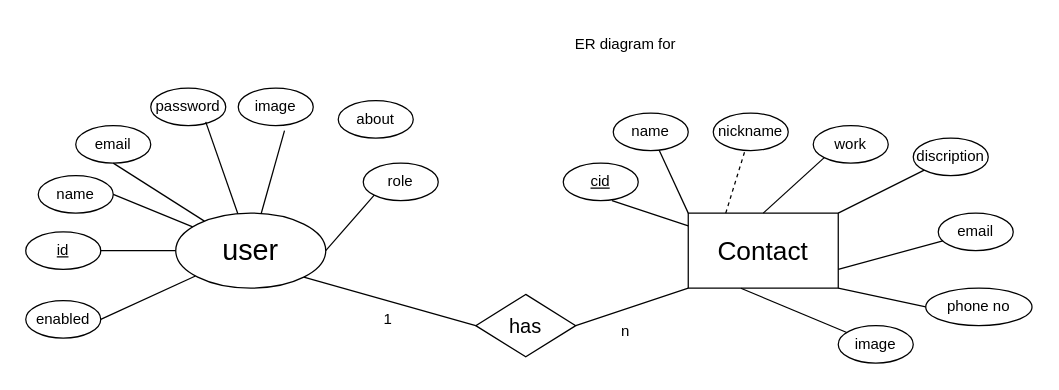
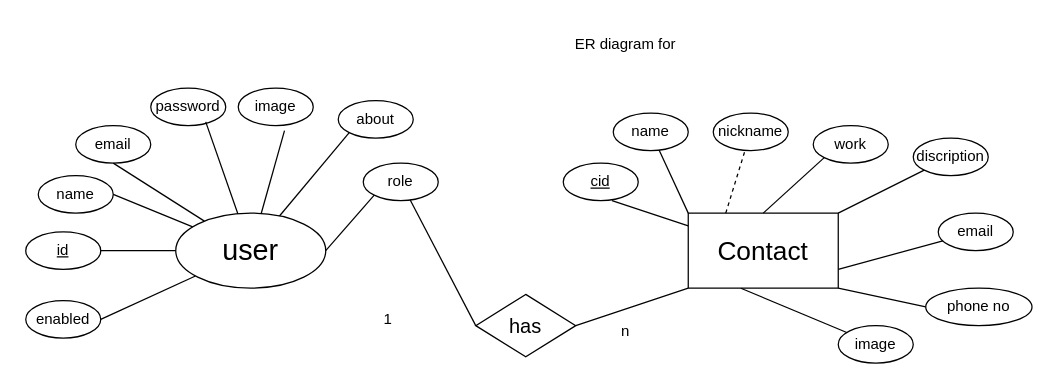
+ <mxCell id="13" value="" style="endArrow=none;html=1;rounded=0;entryX=0;entryY=1;entryDx=0;entryDy=0;" edge="1" parent="1" source="2" target="9"><mxGeometry width="50" height="50" relative="1" as="geometry"><mxPoint x="270" y="210" as="sourcePoint" /><mxPoint x="309" y="166" as="targetPoint" /></mxGeometry></mxCell>
- <mxCell id="37" value="" style="endArrow=none;html=1;rounded=0;exitX=0;exitY=0.5;exitDx=0;exitDy=0;entryX=1;entryY=1;entryDx=0;entryDy=0;" edge="1" parent="1" source="36" target="2"><mxGeometry width="50" height="50" relative="1" as="geometry"><mxPoint x="420" y="200" as="sourcePoint" /><mxPoint x="470" y="150" as="targetPoint" /></mxGeometry></mxCell>
+ <mxCell id="37" value="" style="endArrow=none;html=1;rounded=0;exitX=0;exitY=0.5;exitDx=0;exitDy=0;" edge="1" parent="1" source="36" target="10"><mxGeometry width="50" height="50" relative="1" as="geometry"><mxPoint x="420" y="200" as="sourcePoint" /><mxPoint x="470" y="150" as="targetPoint" /></mxGeometry></mxCell>
